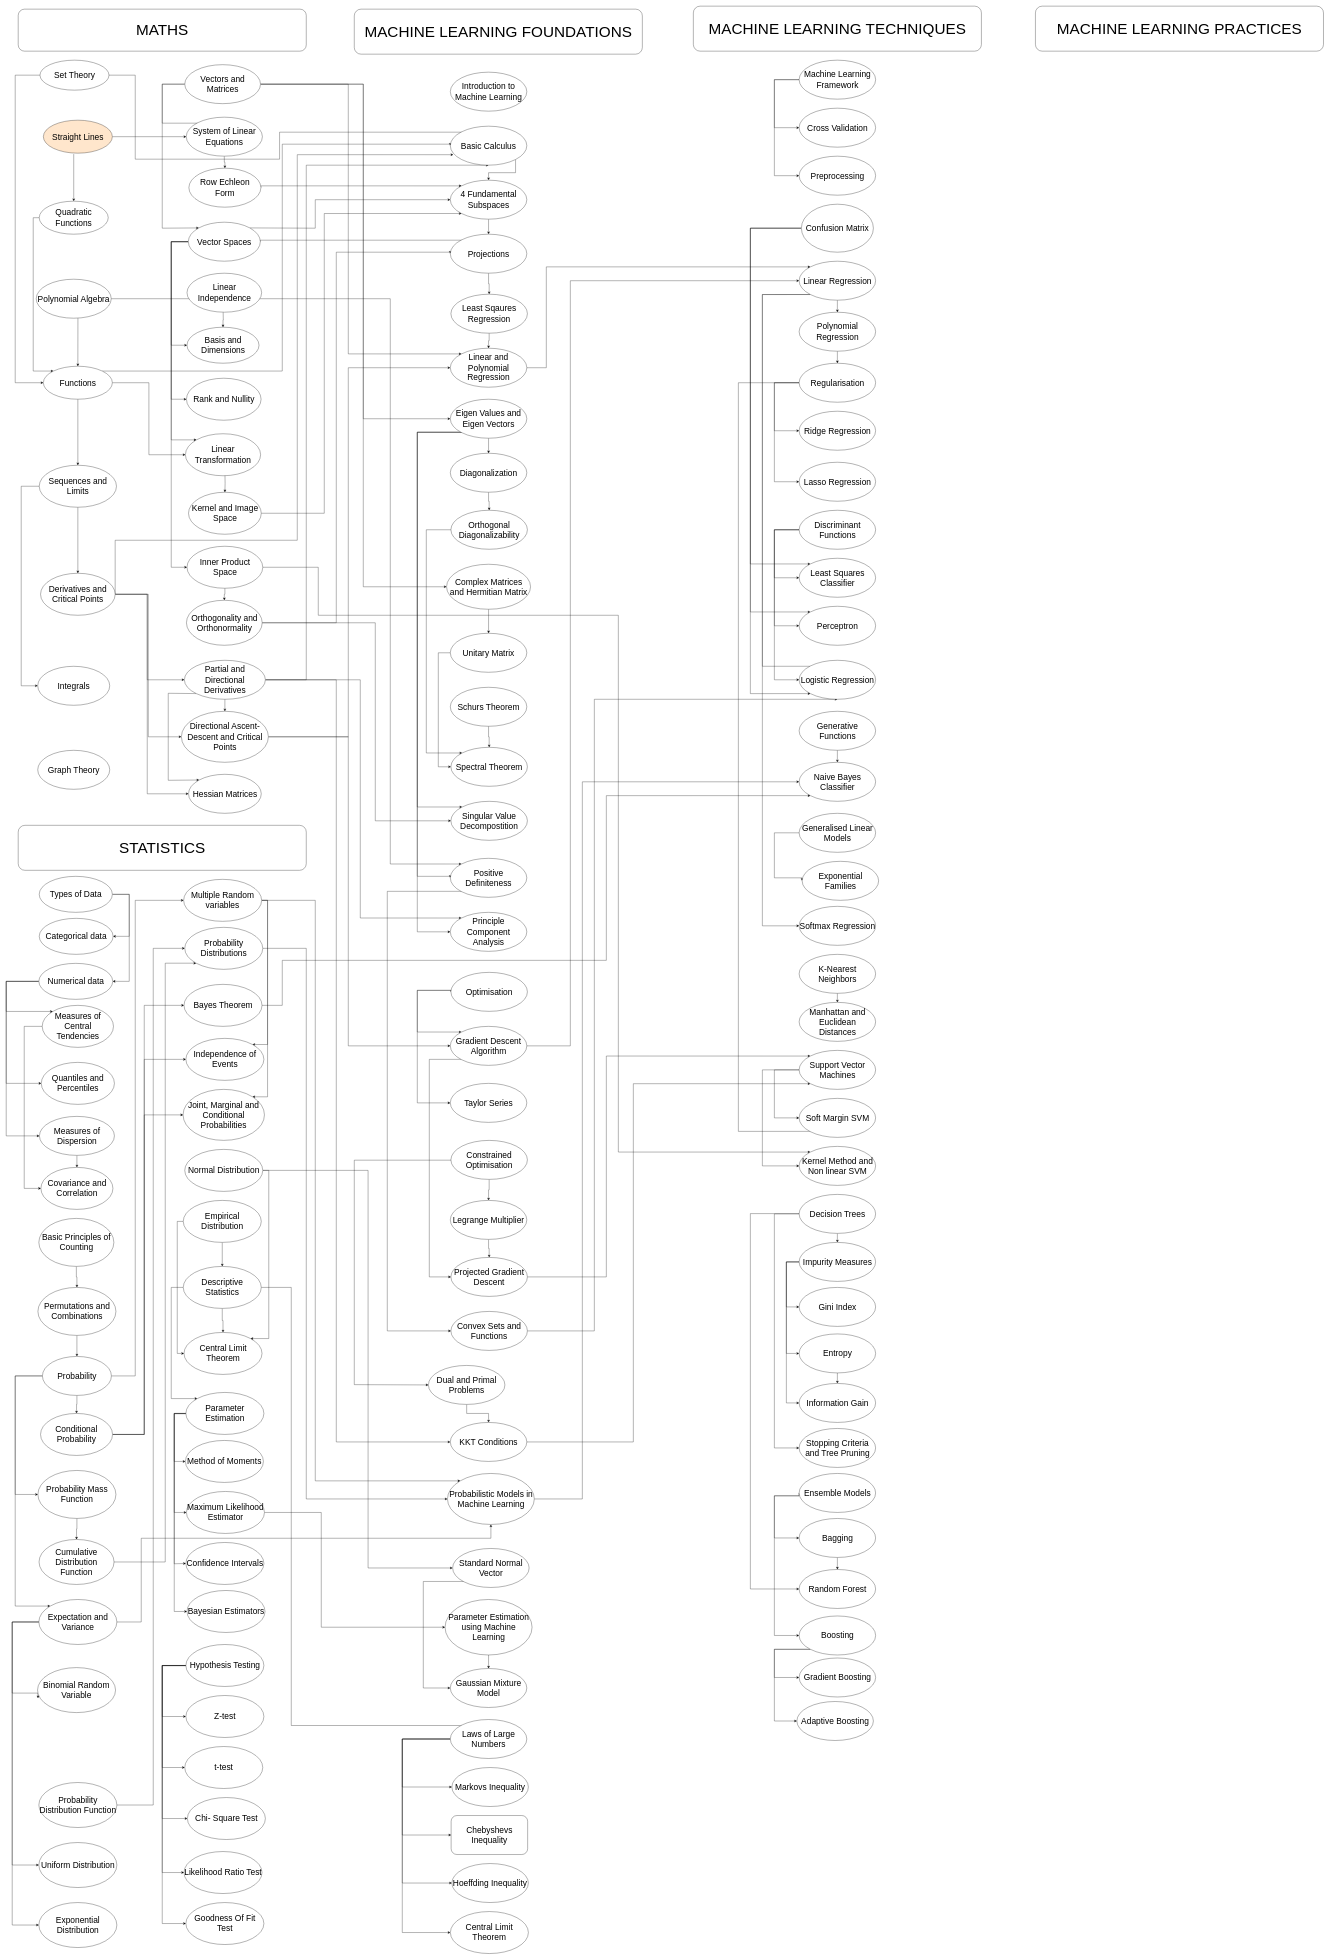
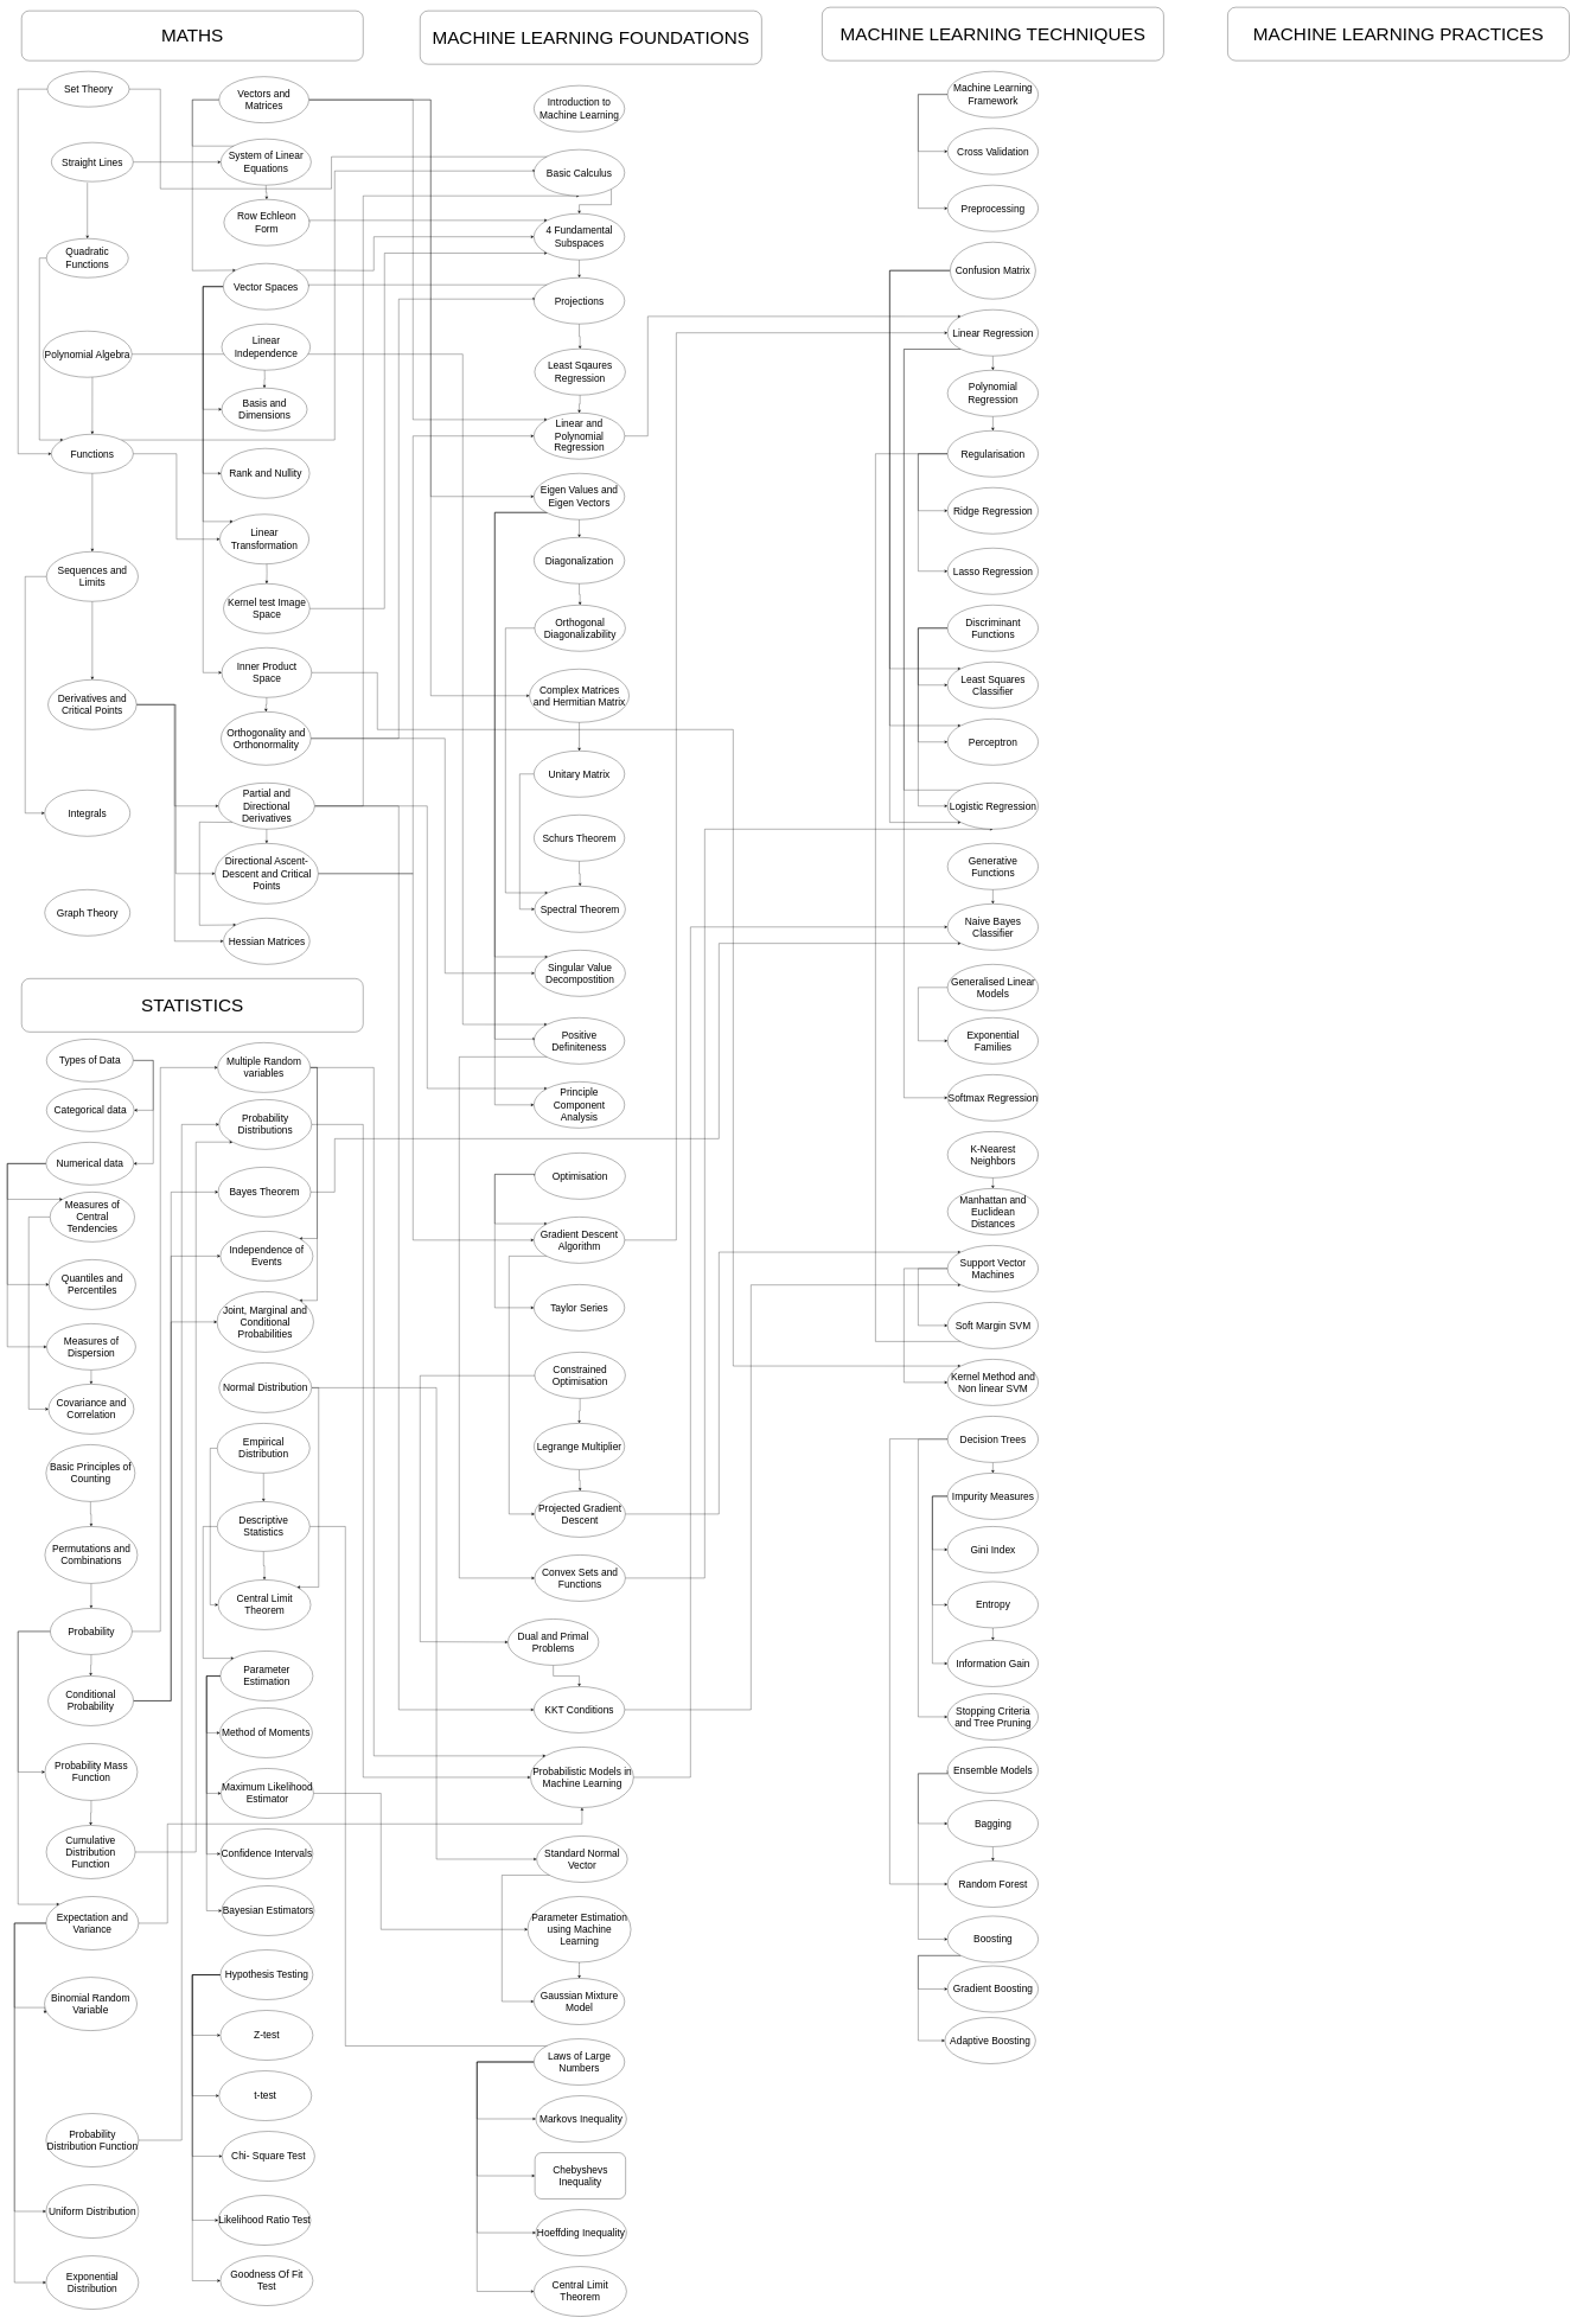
- <mxCell id="30" value="Straight Lines" style="ellipse;whiteSpace=wrap;html=1;fontSize=28;fillColor=#ffe6cc;" parent="1" vertex="1"><mxGeometry x="143.76" y="400" width="230" height="110" as="geometry" /></mxCell>
+ <mxCell id="30" value="Straight Lines" style="ellipse;whiteSpace=wrap;html=1;fontSize=28;" parent="1" vertex="1"><mxGeometry x="143.76" y="400" width="230" height="110" as="geometry" /></mxCell>
- <mxCell id="24" style="edgeStyle=orthogonalEdgeStyle;rounded=0;orthogonalLoop=1;jettySize=auto;html=1;exitX=1;exitY=0.5;exitDx=0;exitDy=0;entryX=0.039;entryY=0.731;entryDx=0;entryDy=0;fontSize=28;entryPerimeter=0;" parent="1" source="25" target="159" edge="1"><mxGeometry relative="1" as="geometry"><Array as="points"><mxPoint x="383" y="1800" /><mxPoint x="990" y="1800" /><mxPoint x="990" y="515" /></Array></mxGeometry></mxCell>
- <mxCell id="57" value="Kernel and Image Space" style="ellipse;whiteSpace=wrap;html=1;fontSize=28;" parent="1" vertex="1"><mxGeometry x="627.5" y="1640" width="242.5" height="140" as="geometry" /></mxCell>
+ <mxCell id="57" value="Kernel test Image Space" style="ellipse;whiteSpace=wrap;html=1;fontSize=28;" parent="1" vertex="1"><mxGeometry x="627.5" y="1640" width="242.5" height="140" as="geometry" /></mxCell>
- <mxCell id="258" value="Exponential Families" style="ellipse;whiteSpace=wrap;html=1;fontSize=28;" parent="1" vertex="1"><mxGeometry x="2672.5" y="2870" width="254.99" height="130" as="geometry" /></mxCell>
+ <mxCell id="258" value="Exponential Families" style="ellipse;whiteSpace=wrap;html=1;fontSize=28;" parent="1" vertex="1"><mxGeometry x="2662.5" y="2860" width="254.99" height="130" as="geometry" /></mxCell>
